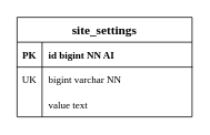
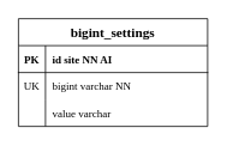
- <mxCell id="2" value="site_settings" style="shape=table;startSize=30;container=1;collapsible=1;childLayout=tableLayout;fixedRows=1;rowLines=0;fontStyle=1;align=center;resizeLast=1;rounded=0;horizontal=1;verticalAlign=middle;fontSize=15;swimlaneLine=1;sketch=0;labelBorderColor=none;fontFamily=Times New Roman;" parent="1" vertex="1"><mxGeometry x="20" y="20" width="210" height="120" as="geometry"><mxRectangle x="530" y="150" width="90" height="30" as="alternateBounds" /></mxGeometry></mxCell>
+ <mxCell id="2" value="bigint_settings" style="shape=table;startSize=30;container=1;collapsible=1;childLayout=tableLayout;fixedRows=1;rowLines=0;fontStyle=1;align=center;resizeLast=1;rounded=0;horizontal=1;verticalAlign=middle;fontSize=15;swimlaneLine=1;sketch=0;labelBorderColor=none;fontFamily=Times New Roman;" parent="1" vertex="1"><mxGeometry x="20" y="20" width="210" height="120" as="geometry"><mxRectangle x="530" y="150" width="90" height="30" as="alternateBounds" /></mxGeometry></mxCell>
- <mxCell id="5" value="id bigint NN AI" style="shape=partialRectangle;connectable=0;fillColor=none;top=0;left=0;bottom=0;right=0;align=left;spacingLeft=6;fontStyle=1;overflow=hidden;rounded=0;sketch=1;labelBorderColor=none;fontFamily=Times New Roman;" parent="3" vertex="1"><mxGeometry x="30" width="180" height="30" as="geometry"><mxRectangle width="180" height="30" as="alternateBounds" /></mxGeometry></mxCell>
+ <mxCell id="5" value="id site NN AI" style="shape=partialRectangle;connectable=0;fillColor=none;top=0;left=0;bottom=0;right=0;align=left;spacingLeft=6;fontStyle=1;overflow=hidden;rounded=0;sketch=1;labelBorderColor=none;fontFamily=Times New Roman;" parent="3" vertex="1"><mxGeometry x="30" width="180" height="30" as="geometry"><mxRectangle width="180" height="30" as="alternateBounds" /></mxGeometry></mxCell>
- <mxCell id="11" value="value text" style="shape=partialRectangle;connectable=0;fillColor=none;top=0;left=0;bottom=0;right=0;align=left;spacingLeft=6;overflow=hidden;rounded=0;sketch=1;labelBorderColor=none;fontFamily=Times New Roman;" parent="9" vertex="1"><mxGeometry x="30" width="180" height="30" as="geometry"><mxRectangle width="180" height="30" as="alternateBounds" /></mxGeometry></mxCell>
+ <mxCell id="11" value="value varchar" style="shape=partialRectangle;connectable=0;fillColor=none;top=0;left=0;bottom=0;right=0;align=left;spacingLeft=6;overflow=hidden;rounded=0;sketch=1;labelBorderColor=none;fontFamily=Times New Roman;" parent="9" vertex="1"><mxGeometry x="30" width="180" height="30" as="geometry"><mxRectangle width="180" height="30" as="alternateBounds" /></mxGeometry></mxCell>
